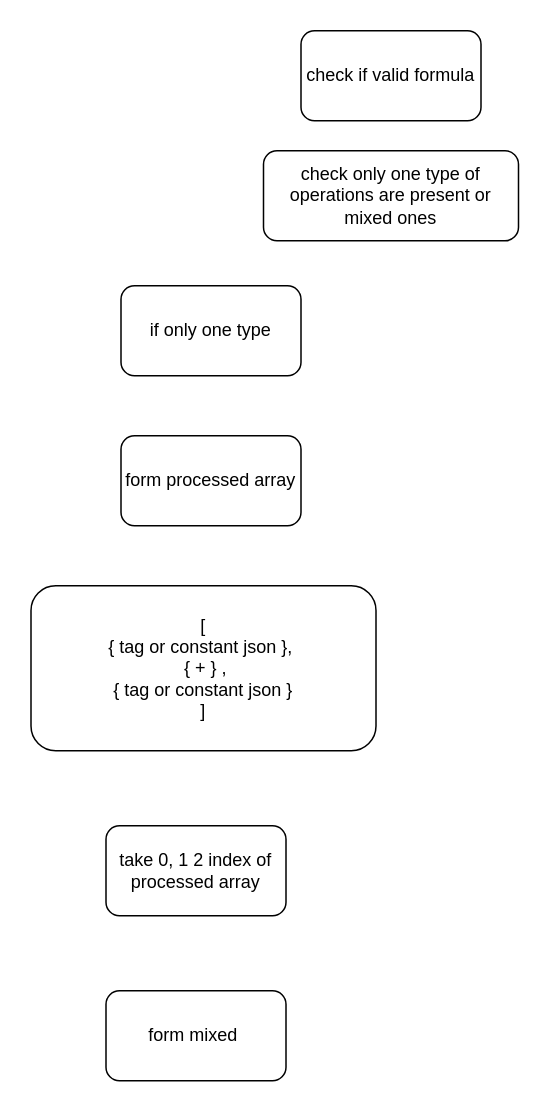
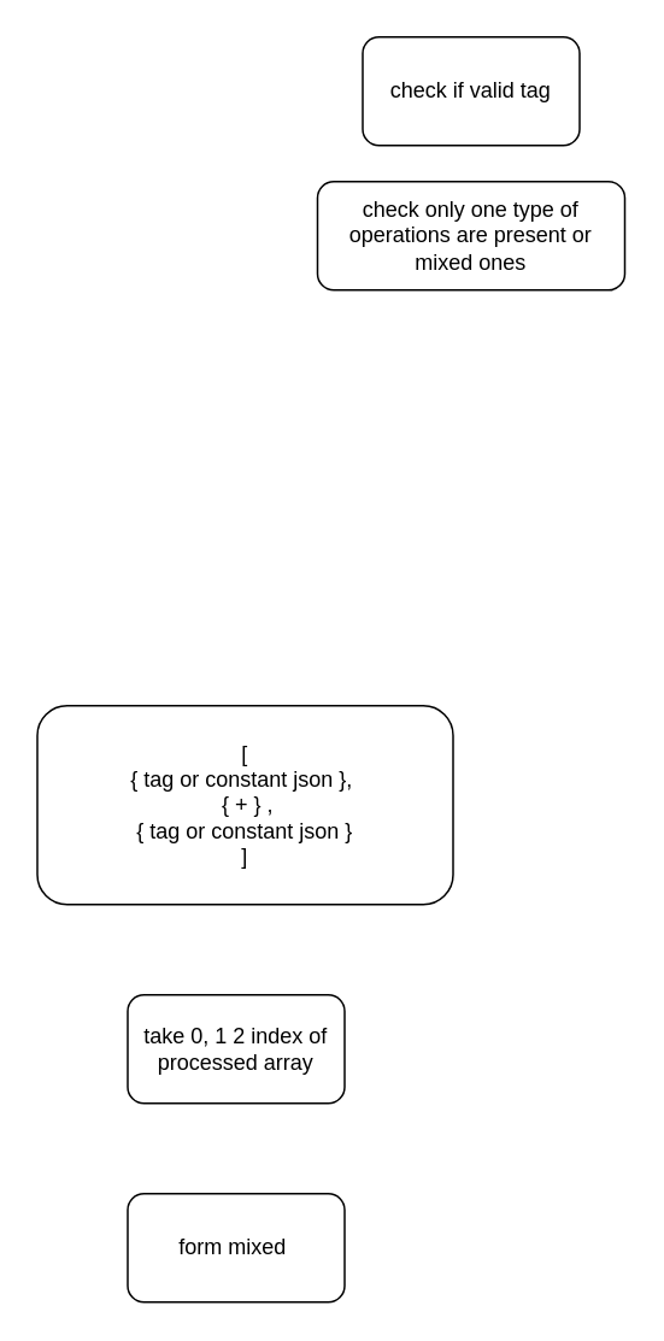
- <mxCell id="2" value="check if valid formula" style="rounded=1;whiteSpace=wrap;html=1;" vertex="1" parent="1"><mxGeometry x="200" y="20" width="120" height="60" as="geometry" /></mxCell>
+ <mxCell id="2" value="check if valid tag" style="rounded=1;whiteSpace=wrap;html=1;" vertex="1" parent="1"><mxGeometry x="200" y="20" width="120" height="60" as="geometry" /></mxCell>
- <mxCell id="4" value="if only one type" style="rounded=1;whiteSpace=wrap;html=1;" vertex="1" parent="1"><mxGeometry x="80" y="190" width="120" height="60" as="geometry" /></mxCell>
- <mxCell id="5" value="form processed array" style="rounded=1;whiteSpace=wrap;html=1;" vertex="1" parent="1"><mxGeometry x="80" y="290" width="120" height="60" as="geometry" /></mxCell>
